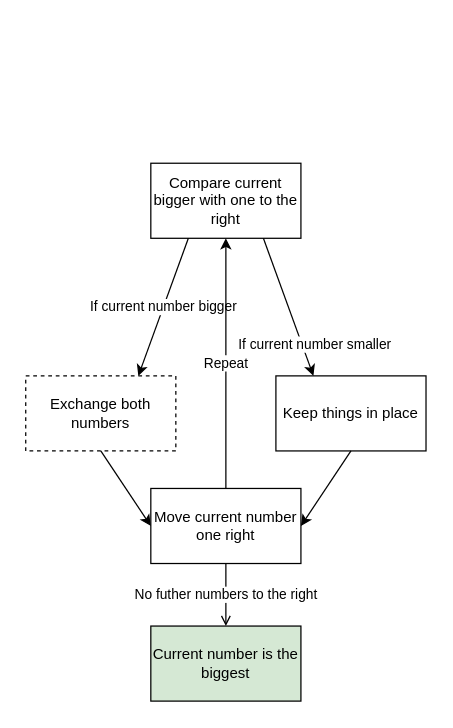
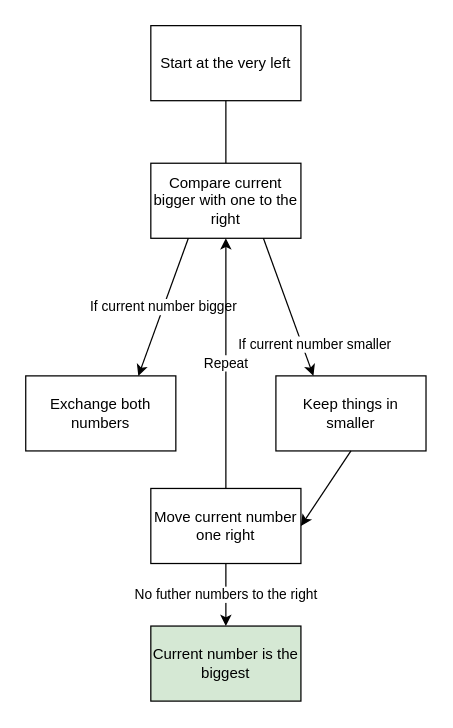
+ <mxCell id="2" value="Start at the very left" style="rounded=0;whiteSpace=wrap;html=1;" vertex="1" parent="1"><mxGeometry x="120" y="20" width="120" height="60" as="geometry" /></mxCell>
+ <mxCell id="3" value="" style="endArrow=none;html=1;entryX=0.5;entryY=1;entryDx=0;entryDy=0;exitX=0.5;exitY=0;exitDx=0;exitDy=0;" edge="1" parent="1" source="4" target="2"><mxGeometry width="50" height="50" relative="1" as="geometry"><mxPoint x="194" y="160" as="sourcePoint" /><mxPoint x="220" y="230" as="targetPoint" /></mxGeometry></mxCell>
- <mxCell id="5" value="Exchange both numbers" style="rounded=0;whiteSpace=wrap;html=1;dashed=1;" vertex="1" parent="1"><mxGeometry x="20" y="300" width="120" height="60" as="geometry" /></mxCell>
+ <mxCell id="5" value="Exchange both numbers" style="rounded=0;whiteSpace=wrap;html=1;" vertex="1" parent="1"><mxGeometry x="20" y="300" width="120" height="60" as="geometry" /></mxCell>
- <mxCell id="6" value="Keep things in place" style="rounded=0;whiteSpace=wrap;html=1;" vertex="1" parent="1"><mxGeometry x="220" y="300" width="120" height="60" as="geometry" /></mxCell>
+ <mxCell id="6" value="Keep things in smaller" style="rounded=0;whiteSpace=wrap;html=1;" vertex="1" parent="1"><mxGeometry x="220" y="300" width="120" height="60" as="geometry" /></mxCell>
- <mxCell id="11" value="" style="endArrow=classic;html=1;exitX=0.5;exitY=1;exitDx=0;exitDy=0;entryX=0;entryY=0.5;entryDx=0;entryDy=0;" edge="1" parent="1" source="5" target="10"><mxGeometry width="50" height="50" relative="1" as="geometry"><mxPoint x="170" y="280" as="sourcePoint" /><mxPoint x="220" y="230" as="targetPoint" /></mxGeometry></mxCell>
- <mxCell id="9" value="No futher numbers to the right" style="edgeStyle=orthogonalEdgeStyle;rounded=0;orthogonalLoop=1;jettySize=auto;html=1;exitX=0.5;exitY=1;exitDx=0;exitDy=0;endArrow=open;" edge="1" parent="1" source="10" target="14"><mxGeometry relative="1" as="geometry"><mxPoint x="180" y="510" as="targetPoint" /></mxGeometry></mxCell>
+ <mxCell id="9" value="No futher numbers to the right" style="edgeStyle=orthogonalEdgeStyle;rounded=0;orthogonalLoop=1;jettySize=auto;html=1;exitX=0.5;exitY=1;exitDx=0;exitDy=0;" edge="1" parent="1" source="10" target="14"><mxGeometry relative="1" as="geometry"><mxPoint x="180" y="510" as="targetPoint" /></mxGeometry></mxCell>
